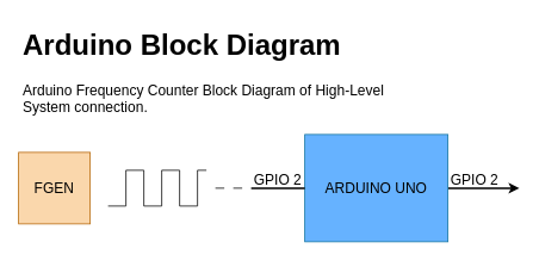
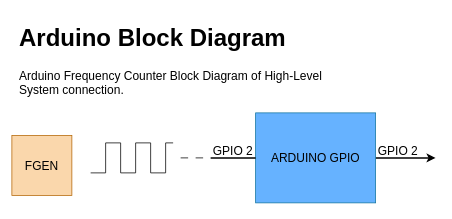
- <mxCell id="19" value="FGEN" style="rounded=0;whiteSpace=wrap;html=1;fontSize=16;fillColor=#fad7ac;strokeColor=#b46504;" parent="1" vertex="1"><mxGeometry x="20" y="170" width="80" height="80" as="geometry" /></mxCell>
+ <mxCell id="19" value="FGEN" style="rounded=0;whiteSpace=wrap;html=1;fontSize=16;fillColor=#fad7ac;strokeColor=#b46504;" parent="1" vertex="1"><mxGeometry x="15" y="180" width="80" height="80" as="geometry" /></mxCell>
- <mxCell id="16" value="&lt;font style=&quot;font-size: 16px&quot;&gt;ARDUINO UNO&lt;/font&gt;" style="rounded=0;whiteSpace=wrap;html=1;fillColor=#66B2FF;strokeColor=#10739e;" parent="1" vertex="1"><mxGeometry x="340" y="150" width="160" height="120" as="geometry" /></mxCell>
+ <mxCell id="16" value="&lt;font style=&quot;font-size: 16px&quot;&gt;ARDUINO GPIO&lt;/font&gt;" style="rounded=0;whiteSpace=wrap;html=1;fillColor=#66B2FF;strokeColor=#10739e;" parent="1" vertex="1"><mxGeometry x="340" y="150" width="160" height="120" as="geometry" /></mxCell>
